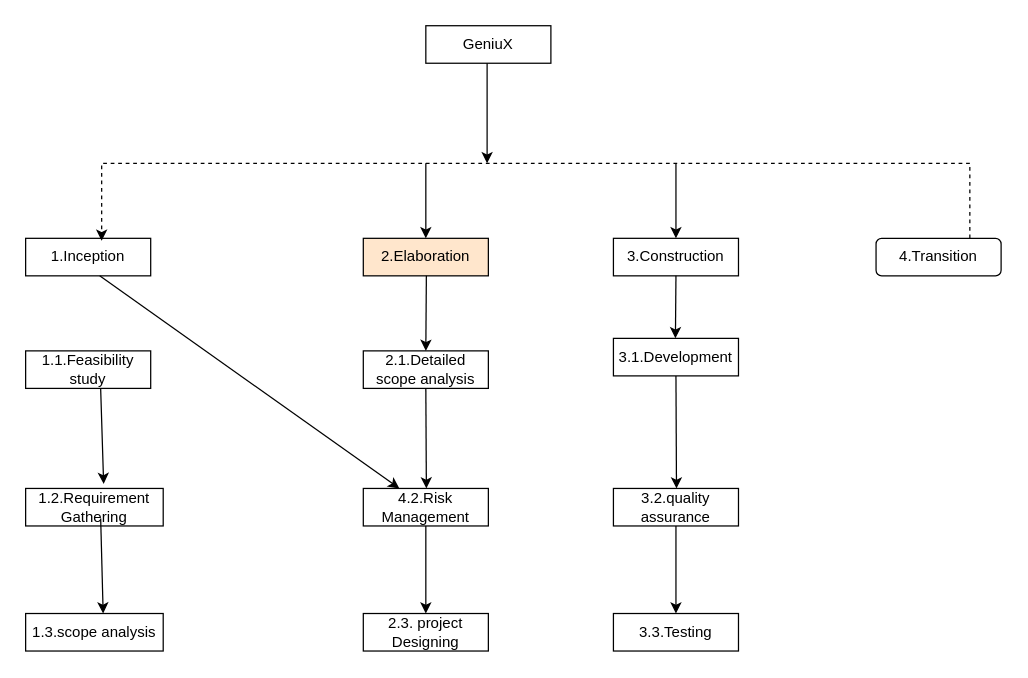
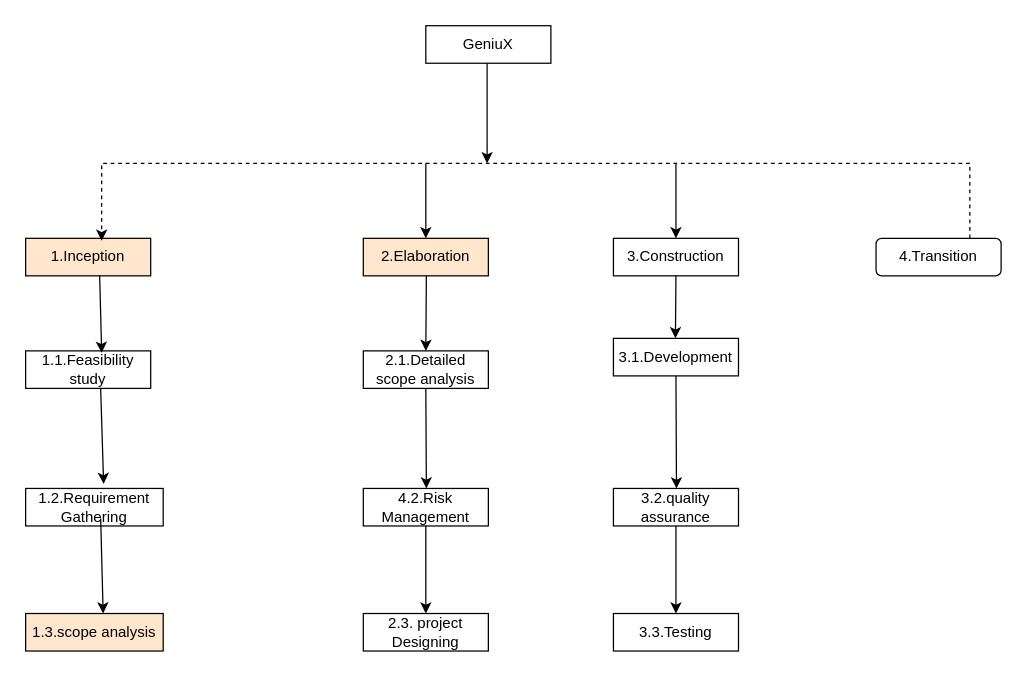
- <mxCell id="6" value="1.Inception" style="rounded=0;whiteSpace=wrap;html=1;" vertex="1" parent="1"><mxGeometry x="20" y="190" width="100" height="30" as="geometry" /></mxCell>
+ <mxCell id="6" value="1.Inception" style="rounded=0;whiteSpace=wrap;html=1;fillColor=#ffe6cc;" vertex="1" parent="1"><mxGeometry x="20" y="190" width="100" height="30" as="geometry" /></mxCell>
- <mxCell id="14" value="" style="endArrow=classic;html=1;rounded=0;exitX=0.592;exitY=1;exitDx=0;exitDy=0;exitPerimeter=0;" edge="1" parent="1" source="6" target="18"><mxGeometry width="50" height="50" relative="1" as="geometry"><mxPoint x="550" y="340" as="sourcePoint" /><mxPoint x="600" y="290" as="targetPoint" /></mxGeometry></mxCell>
+ <mxCell id="14" value="" style="endArrow=classic;html=1;rounded=0;entryX=0.608;entryY=0.053;entryDx=0;entryDy=0;exitX=0.592;exitY=1;exitDx=0;exitDy=0;exitPerimeter=0;entryPerimeter=0;" edge="1" parent="1" source="6" target="11"><mxGeometry width="50" height="50" relative="1" as="geometry"><mxPoint x="550" y="340" as="sourcePoint" /><mxPoint x="600" y="290" as="targetPoint" /></mxGeometry></mxCell>
- <mxCell id="13" value="1.3.scope analysis" style="rounded=0;whiteSpace=wrap;html=1;" vertex="1" parent="1"><mxGeometry x="20" y="490" width="110" height="30" as="geometry" /></mxCell>
+ <mxCell id="13" value="1.3.scope analysis" style="rounded=0;whiteSpace=wrap;html=1;fillColor=#ffe6cc;" vertex="1" parent="1"><mxGeometry x="20" y="490" width="110" height="30" as="geometry" /></mxCell>
